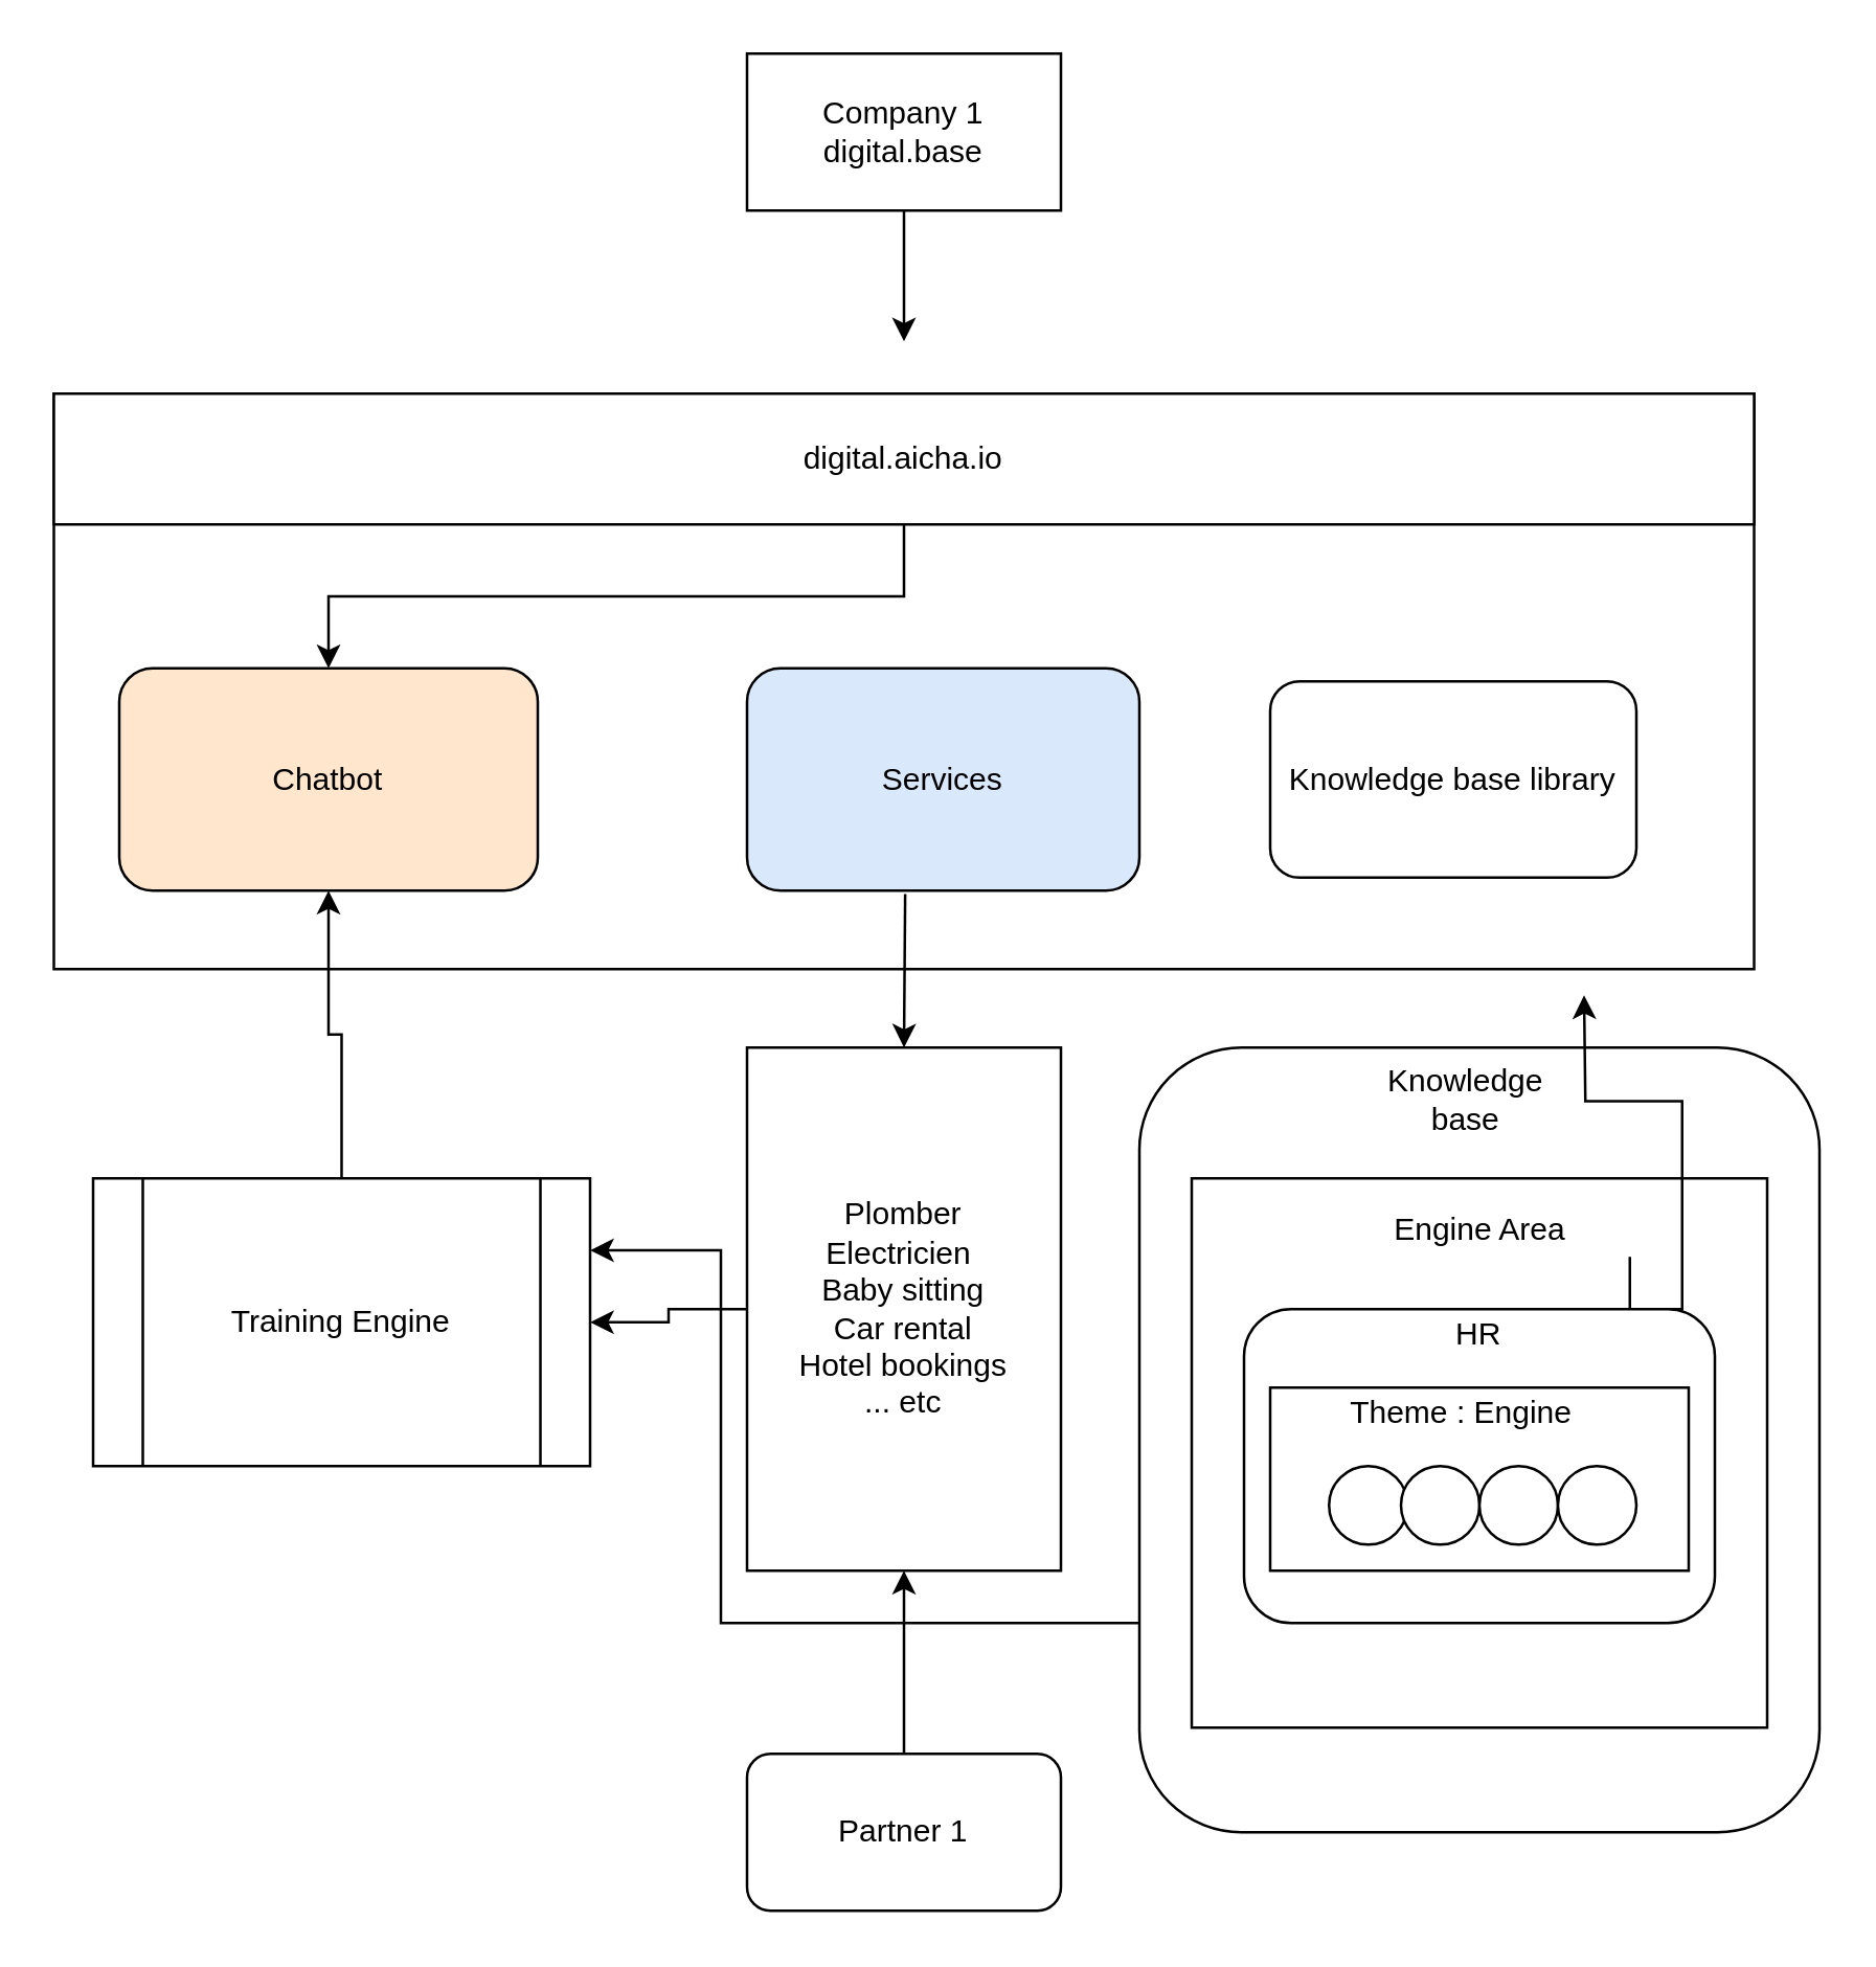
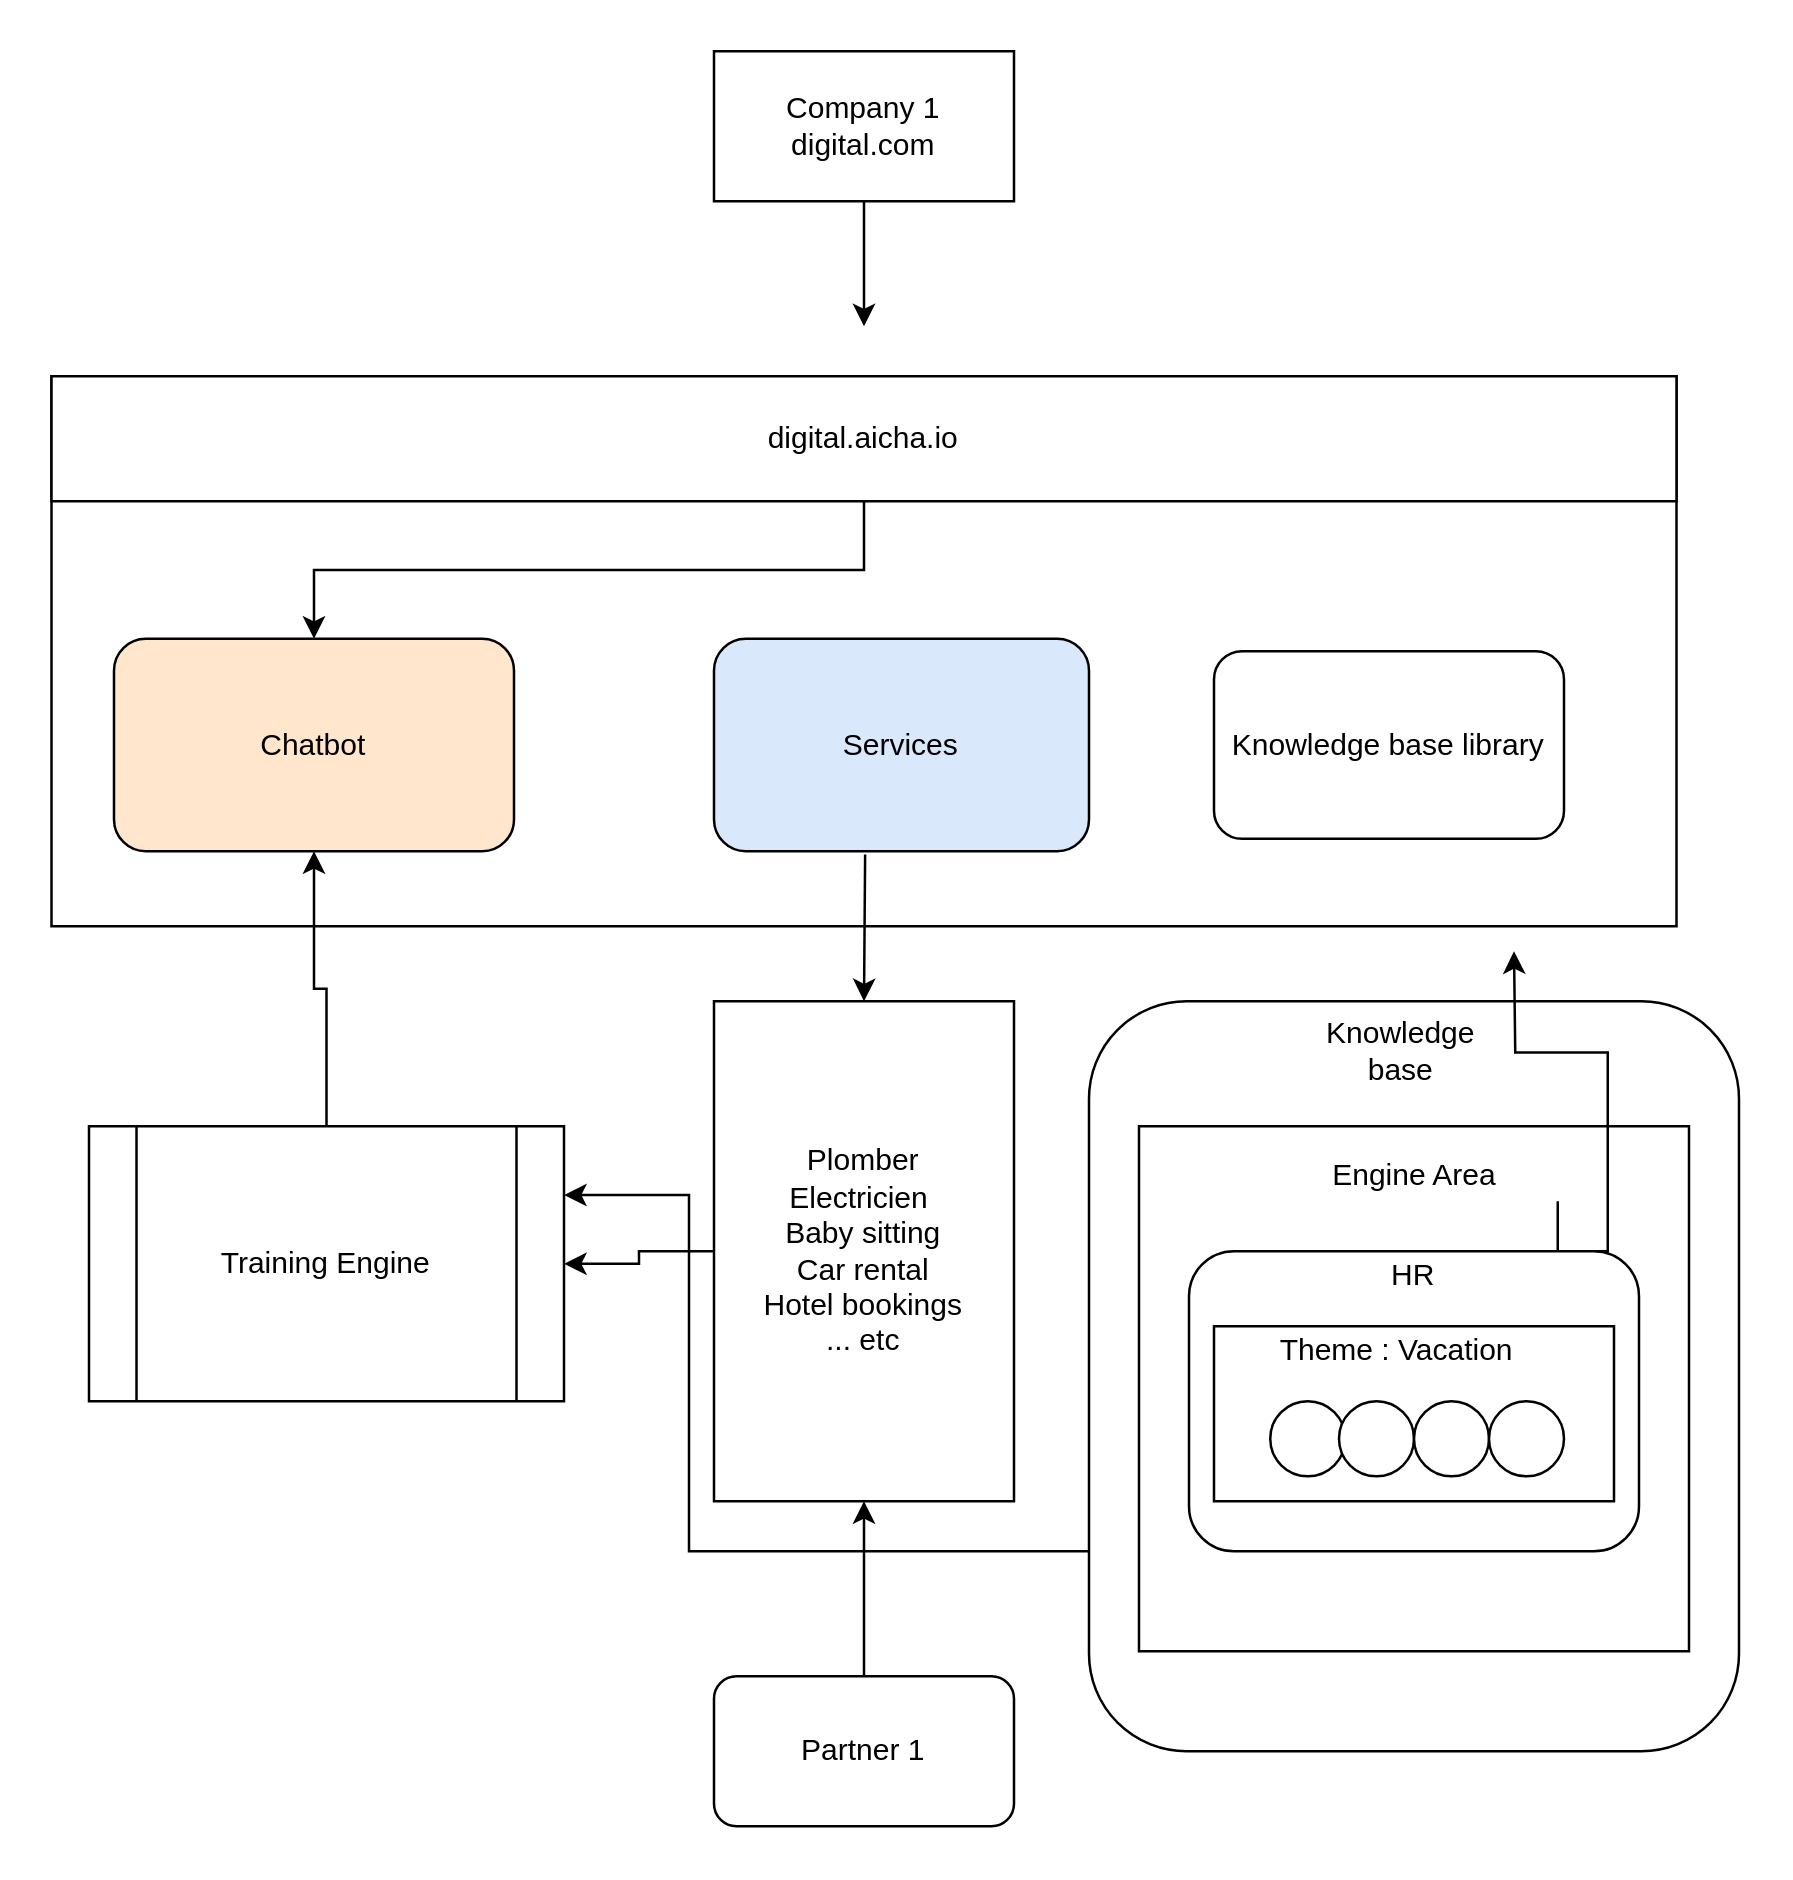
- <mxCell id="2" value="Company 1&lt;br&gt;digital.base" style="rounded=0;whiteSpace=wrap;html=1;" vertex="1" parent="1"><mxGeometry x="285" y="20" width="120" height="60" as="geometry" /></mxCell>
+ <mxCell id="2" value="Company 1&lt;br&gt;digital.com" style="rounded=0;whiteSpace=wrap;html=1;" vertex="1" parent="1"><mxGeometry x="285" y="20" width="120" height="60" as="geometry" /></mxCell>
- <mxCell id="22" value="Theme : Engine&amp;nbsp;" style="text;html=1;strokeColor=none;fillColor=none;align=center;verticalAlign=middle;whiteSpace=wrap;rounded=0;" vertex="1" parent="1"><mxGeometry x="495" y="530" width="130" height="20" as="geometry" /></mxCell>
+ <mxCell id="22" value="Theme : Vacation&amp;nbsp;" style="text;html=1;strokeColor=none;fillColor=none;align=center;verticalAlign=middle;whiteSpace=wrap;rounded=0;" vertex="1" parent="1"><mxGeometry x="495" y="530" width="130" height="20" as="geometry" /></mxCell>
